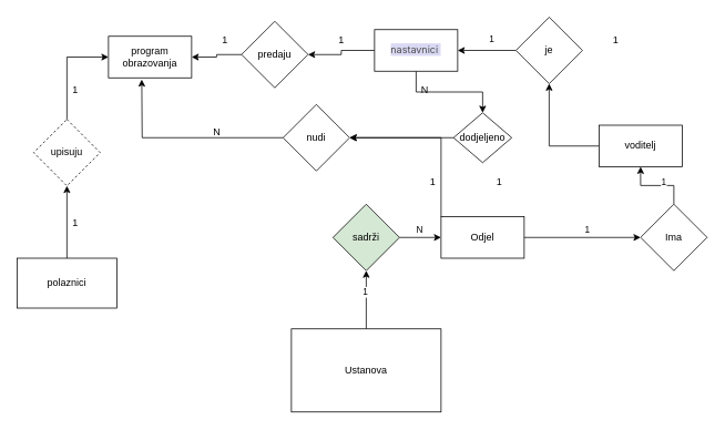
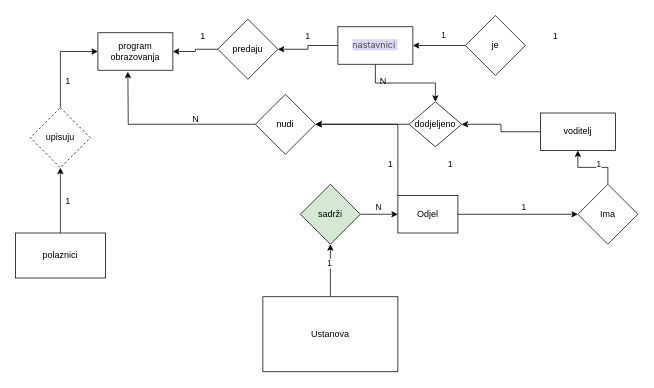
- <mxCell id="19" value="" style="edgeStyle=orthogonalEdgeStyle;rounded=0;orthogonalLoop=1;jettySize=auto;html=1;" edge="1" parent="1" source="20" target="23"><mxGeometry relative="1" as="geometry" /></mxCell>
+ <mxCell id="19" value="" style="edgeStyle=orthogonalEdgeStyle;rounded=0;orthogonalLoop=1;jettySize=auto;html=1;" edge="1" parent="1" source="20" target="25"><mxGeometry relative="1" as="geometry" /></mxCell>
- <mxCell id="8" value="Odjel" style="rounded=0;whiteSpace=wrap;html=1;" vertex="1" parent="1"><mxGeometry x="530" y="260" width="100" height="50" as="geometry" /></mxCell>
+ <mxCell id="8" value="Odjel" style="rounded=0;whiteSpace=wrap;html=1;" vertex="1" parent="1"><mxGeometry x="530" y="260" width="80" height="50" as="geometry" /></mxCell>
